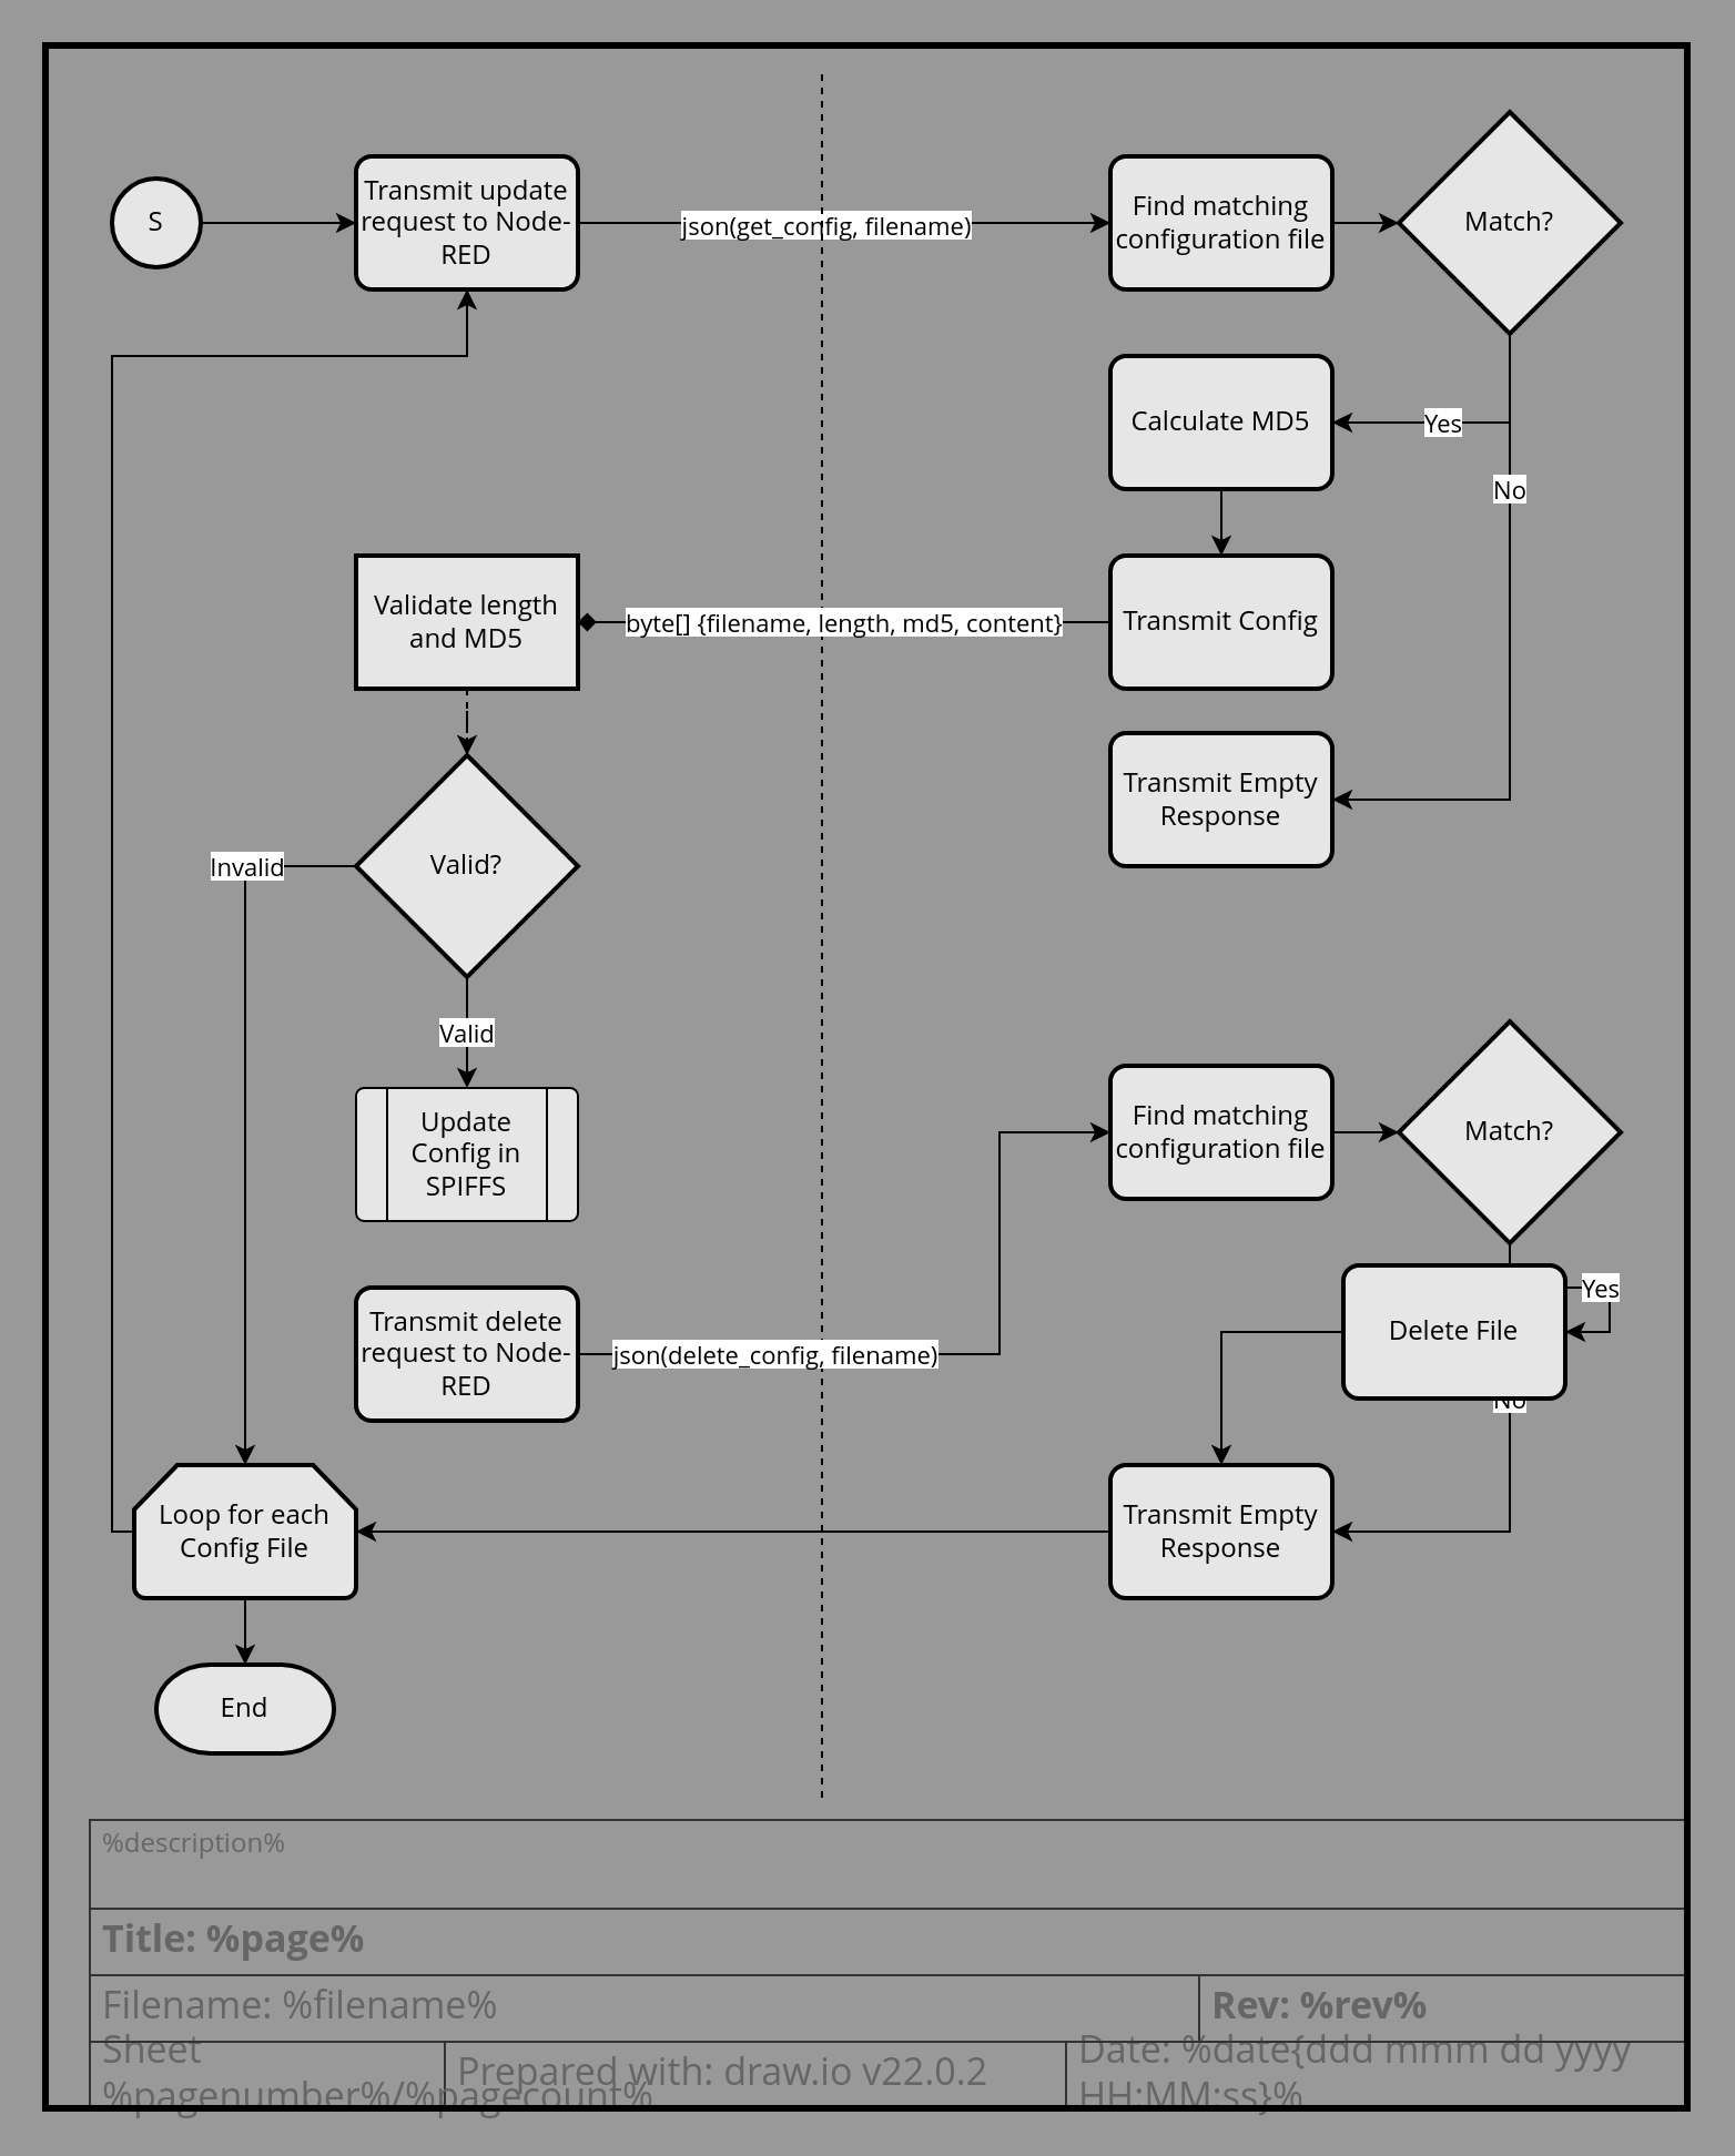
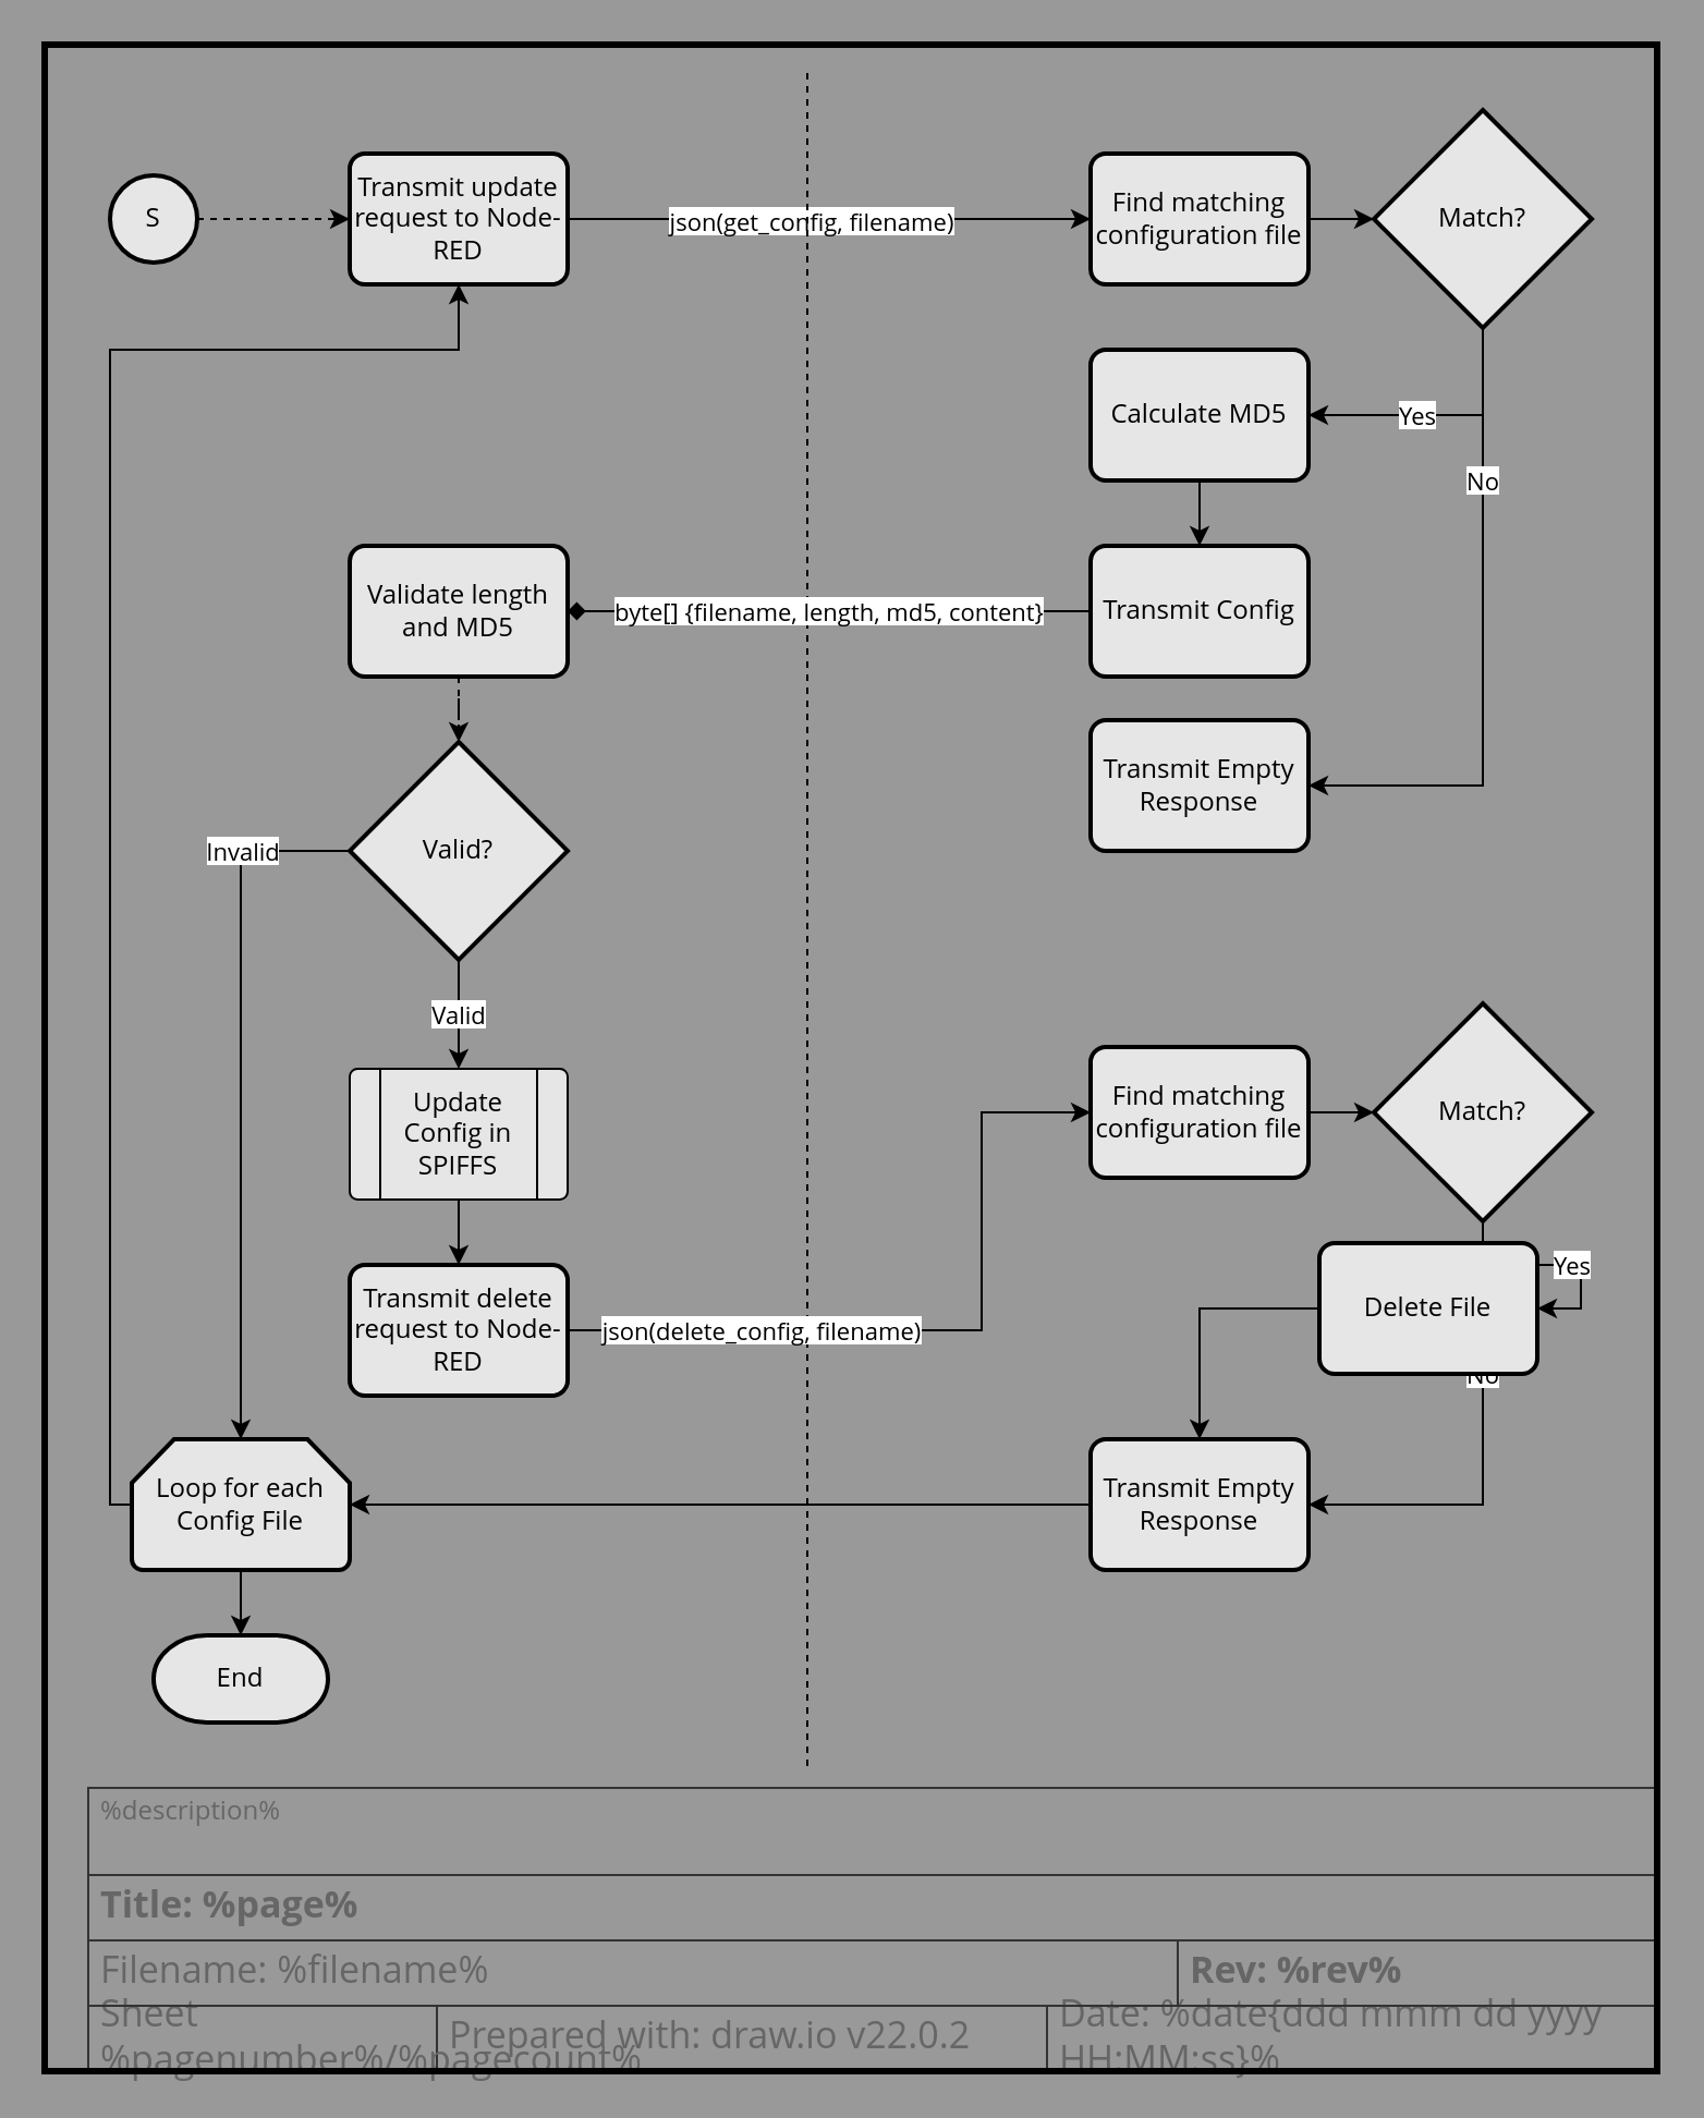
- <mxCell id="13" style="edgeStyle=orthogonalEdgeStyle;rounded=0;orthogonalLoop=1;jettySize=auto;html=1;fontFamily=Open Sans;" parent="11" source="12" target="17" edge="1"><mxGeometry relative="1" as="geometry"><mxPoint x="110" y="150" as="targetPoint" /></mxGeometry></mxCell>
+ <mxCell id="13" style="edgeStyle=orthogonalEdgeStyle;rounded=0;orthogonalLoop=1;jettySize=auto;html=1;fontFamily=Open Sans;dashed=1;" parent="11" source="12" target="17" edge="1"><mxGeometry relative="1" as="geometry"><mxPoint x="110" y="150" as="targetPoint" /></mxGeometry></mxCell>
- <mxCell id="30" value="Validate length and MD5" style="whiteSpace=wrap;html=1;absoluteArcSize=1;arcSize=14;strokeWidth=2;fontFamily=Open Sans;fillColor=#E6E6E6;rounded=0;" vertex="1" parent="11"><mxGeometry x="160" y="250" width="100" height="60" as="geometry" /></mxCell>
+ <mxCell id="30" value="Validate length and MD5" style="rounded=1;whiteSpace=wrap;html=1;absoluteArcSize=1;arcSize=14;strokeWidth=2;fontFamily=Open Sans;fillColor=#E6E6E6;" vertex="1" parent="11"><mxGeometry x="160" y="250" width="100" height="60" as="geometry" /></mxCell>
+ <mxCell id="31" style="edgeStyle=orthogonalEdgeStyle;rounded=0;orthogonalLoop=1;jettySize=auto;html=1;fontFamily=Open Sans;" edge="1" parent="11" source="32" target="37"><mxGeometry relative="1" as="geometry" /></mxCell>
